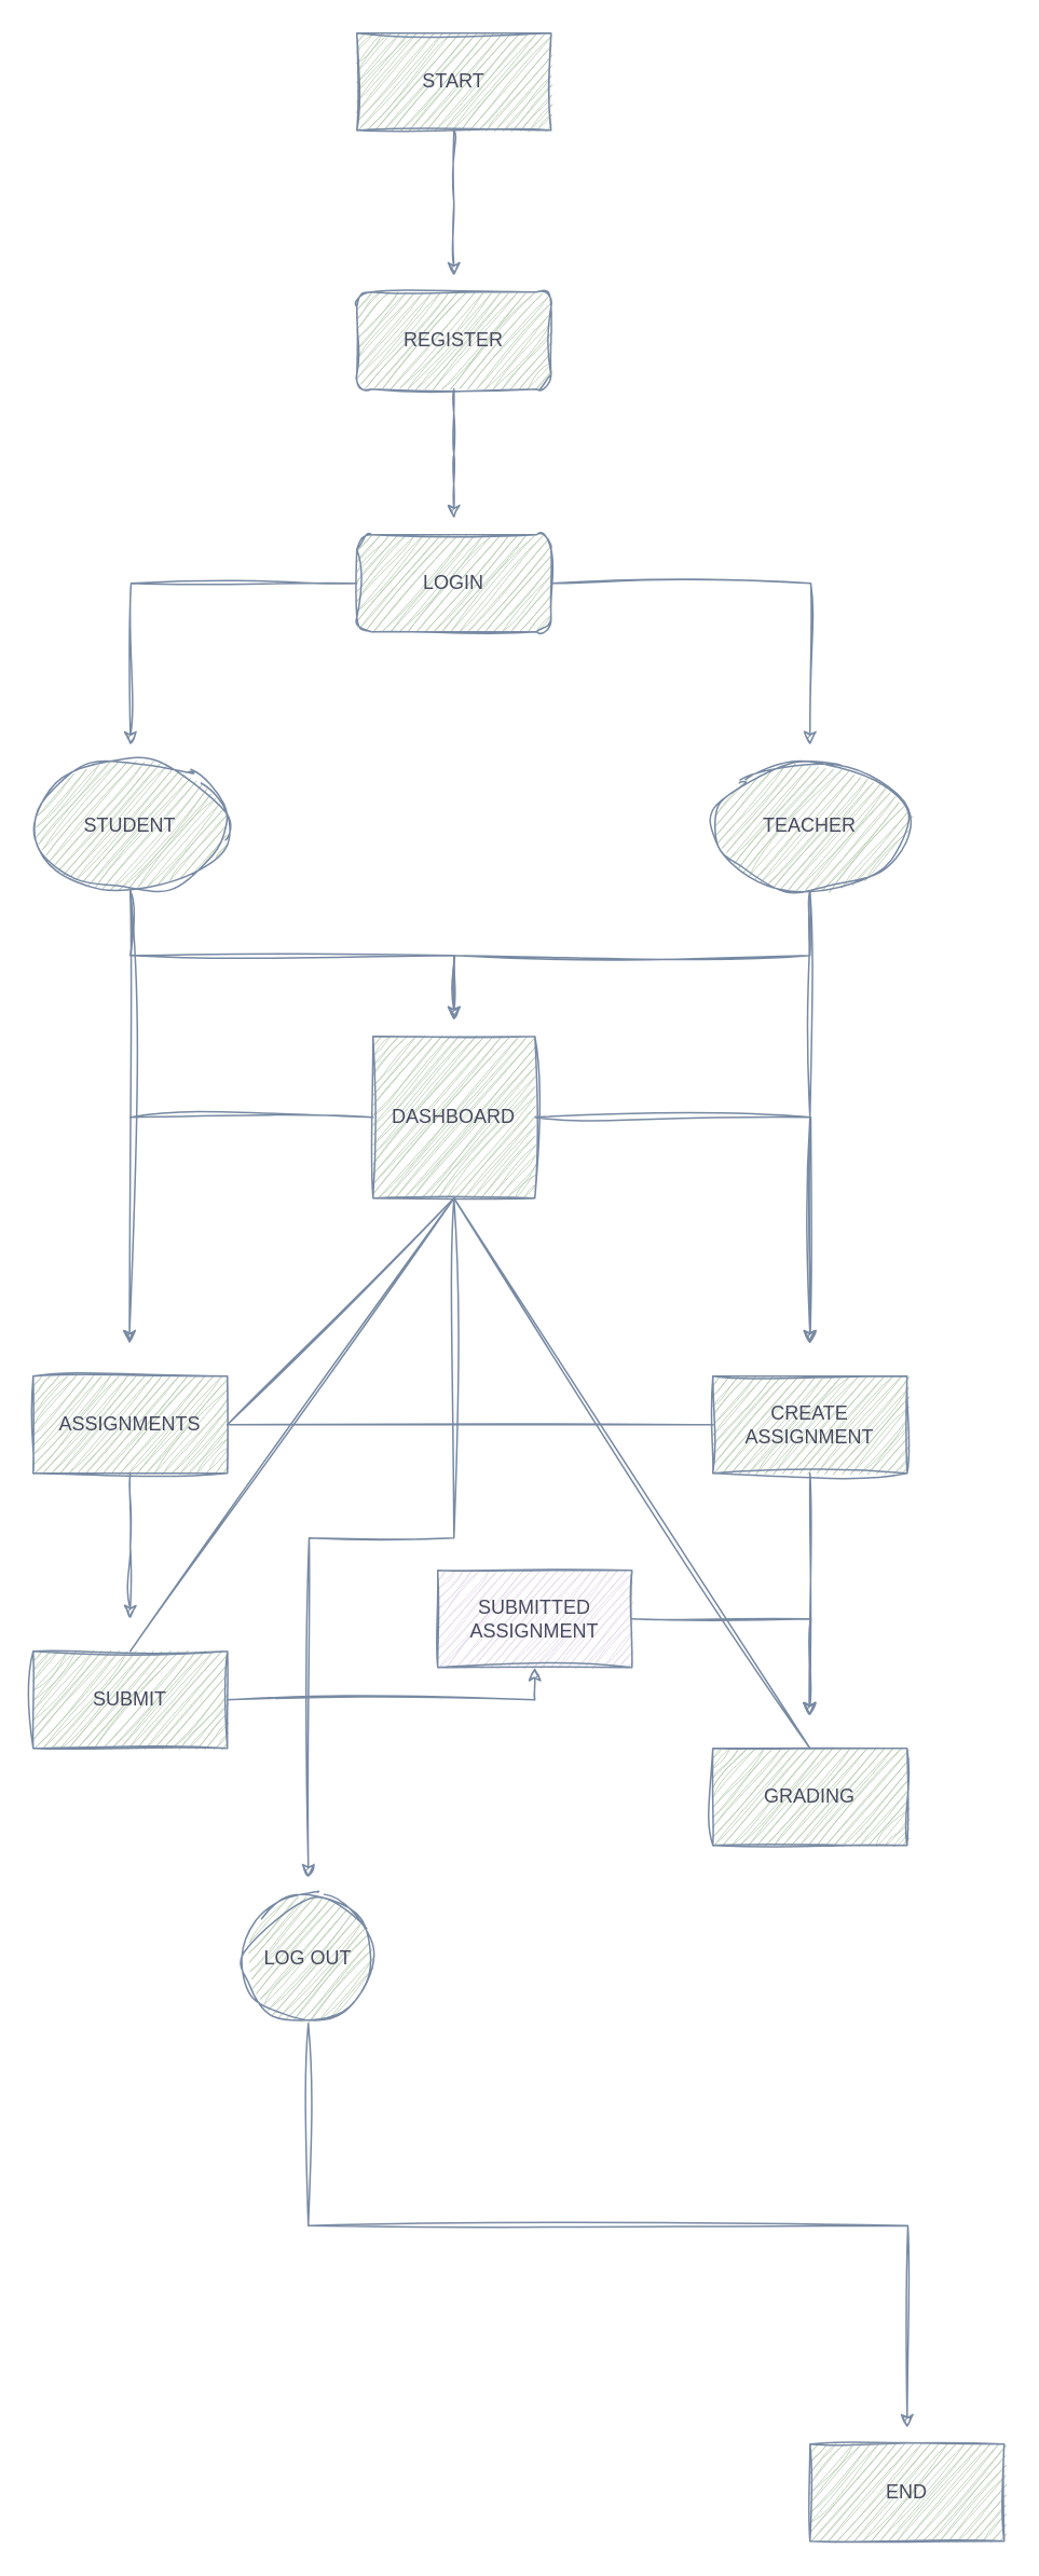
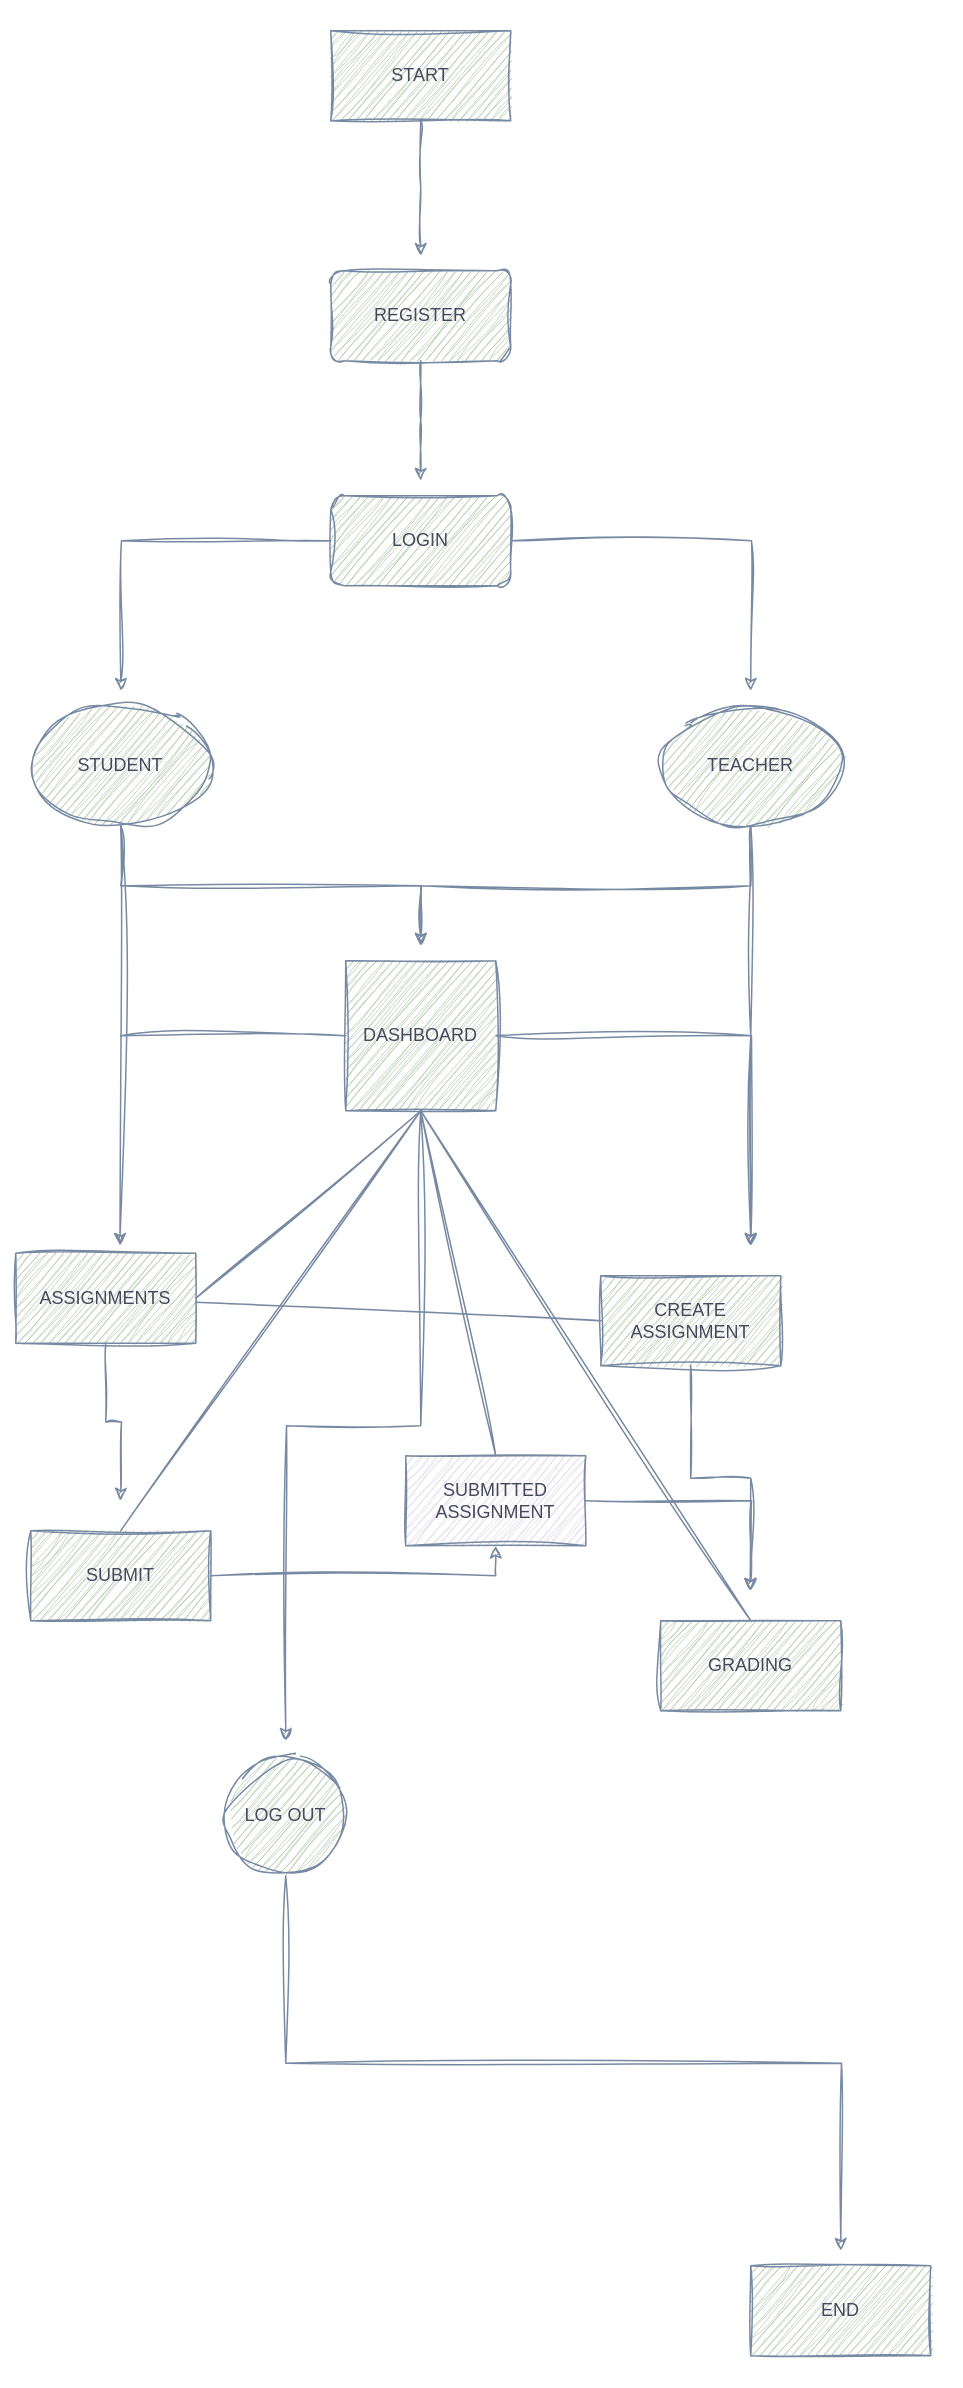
+ <mxCell id="31" value="" style="endArrow=none;html=1;rounded=0;entryX=0.5;entryY=1;entryDx=0;entryDy=0;exitX=0.5;exitY=0;exitDx=0;exitDy=0;sketch=1;curveFitting=1;jiggle=2;labelBackgroundColor=none;strokeColor=#788AA3;fontColor=default;" parent="1" source="26" target="17" edge="1"><mxGeometry width="50" height="50" relative="1" as="geometry"><mxPoint x="240" y="920" as="sourcePoint" /><mxPoint x="290" y="870" as="targetPoint" /></mxGeometry></mxCell>
- <mxCell id="20" value="ASSIGNMENTS" style="rounded=0;whiteSpace=wrap;html=1;sketch=1;curveFitting=1;jiggle=2;labelBackgroundColor=none;fillColor=#B2C9AB;strokeColor=#788AA3;fontColor=#46495D;" parent="1" vertex="1"><mxGeometry x="20" y="850" width="120" height="60" as="geometry" /></mxCell>
+ <mxCell id="20" value="ASSIGNMENTS" style="rounded=0;whiteSpace=wrap;html=1;sketch=1;curveFitting=1;jiggle=2;labelBackgroundColor=none;fillColor=#B2C9AB;strokeColor=#788AA3;fontColor=#46495D;" parent="1" vertex="1"><mxGeometry x="10" y="835" width="120" height="60" as="geometry" /></mxCell>
- <mxCell id="22" value="CREATE ASSIGNMENT" style="rounded=0;whiteSpace=wrap;html=1;sketch=1;curveFitting=1;jiggle=2;labelBackgroundColor=none;fillColor=#B2C9AB;strokeColor=#788AA3;fontColor=#46495D;" parent="1" vertex="1"><mxGeometry x="440" y="850" width="120" height="60" as="geometry" /></mxCell>
+ <mxCell id="22" value="CREATE ASSIGNMENT" style="rounded=0;whiteSpace=wrap;html=1;sketch=1;curveFitting=1;jiggle=2;labelBackgroundColor=none;fillColor=#B2C9AB;strokeColor=#788AA3;fontColor=#46495D;" parent="1" vertex="1"><mxGeometry x="400" y="850" width="120" height="60" as="geometry" /></mxCell>
